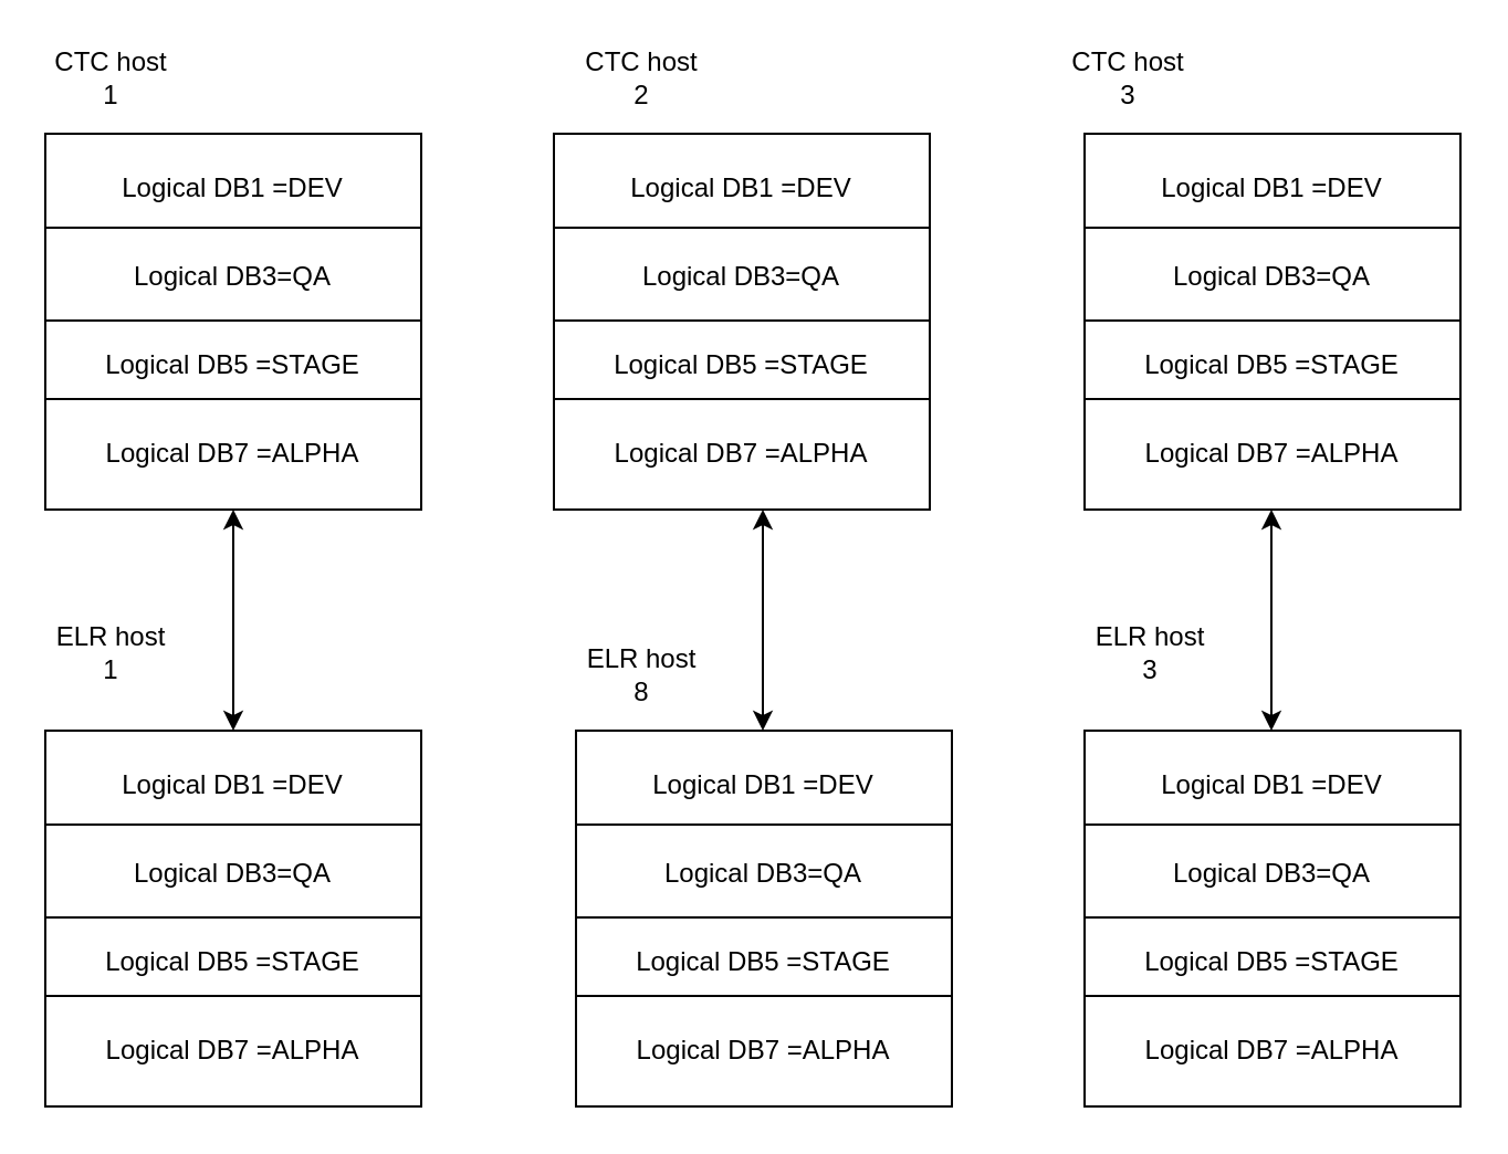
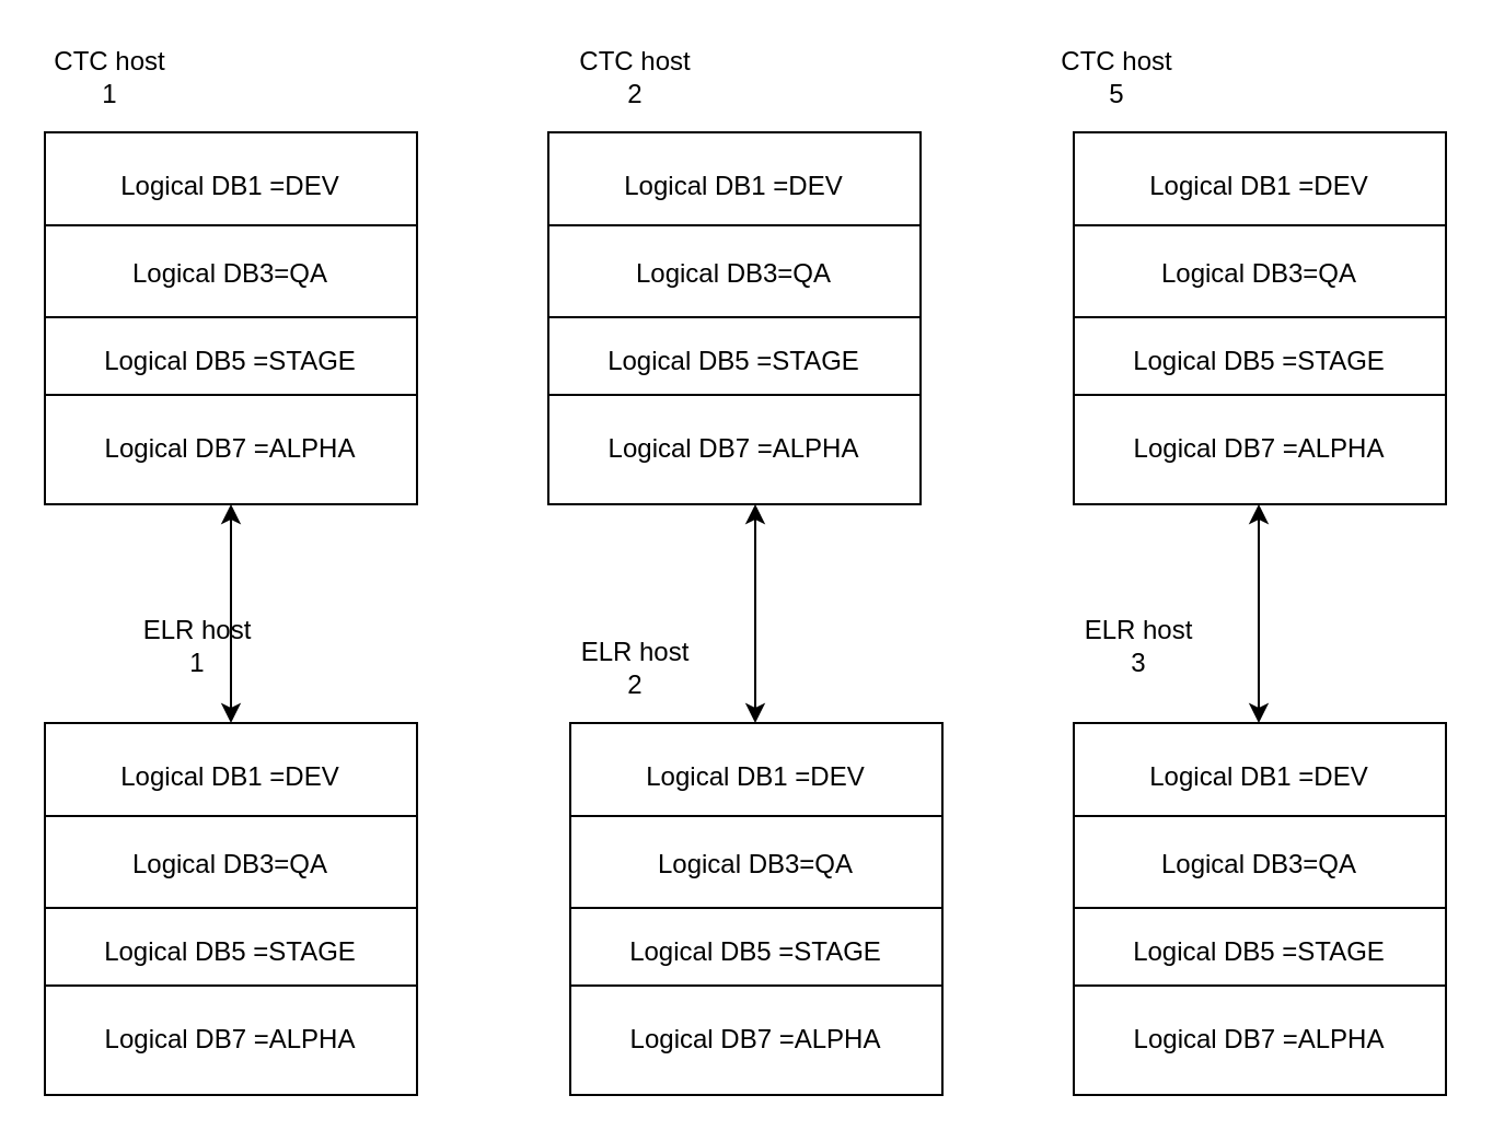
- <mxCell id="4" value="CTC host 3" style="text;html=1;strokeColor=none;fillColor=none;align=center;verticalAlign=middle;whiteSpace=wrap;rounded=0;" vertex="1" parent="1"><mxGeometry x="480" y="20" width="60" height="30" as="geometry" /></mxCell>
+ <mxCell id="4" value="CTC host 5" style="text;html=1;strokeColor=none;fillColor=none;align=center;verticalAlign=middle;whiteSpace=wrap;rounded=0;" vertex="1" parent="1"><mxGeometry x="480" y="20" width="60" height="30" as="geometry" /></mxCell>
- <mxCell id="5" value="ELR host 1" style="text;html=1;strokeColor=none;fillColor=none;align=center;verticalAlign=middle;whiteSpace=wrap;rounded=0;" vertex="1" parent="1"><mxGeometry x="20" y="280" width="60" height="30" as="geometry" /></mxCell>
+ <mxCell id="5" value="ELR host 1" style="text;html=1;strokeColor=none;fillColor=none;align=center;verticalAlign=middle;whiteSpace=wrap;rounded=0;" vertex="1" parent="1"><mxGeometry x="60" y="280" width="60" height="30" as="geometry" /></mxCell>
- <mxCell id="6" value="ELR host 8" style="text;html=1;strokeColor=none;fillColor=none;align=center;verticalAlign=middle;whiteSpace=wrap;rounded=0;" vertex="1" parent="1"><mxGeometry x="260" y="290" width="60" height="30" as="geometry" /></mxCell>
+ <mxCell id="6" value="ELR host 2" style="text;html=1;strokeColor=none;fillColor=none;align=center;verticalAlign=middle;whiteSpace=wrap;rounded=0;" vertex="1" parent="1"><mxGeometry x="260" y="290" width="60" height="30" as="geometry" /></mxCell>
